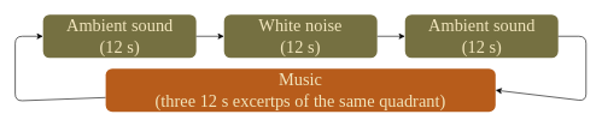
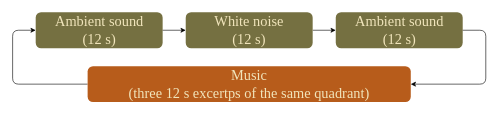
- <mxCell id="9" value="&lt;font style=&quot;font-size: 24px;&quot;&gt;Music&lt;br style=&quot;&quot;&gt;(three 12 s excertps of the same quadrant)&lt;/font&gt;" style="rounded=1;whiteSpace=wrap;html=1;fontSize=14;fillColor=#B75C1B;strokeColor=none;fontColor=#F1E5BC;fontStyle=0;fontFamily=Cabin;fontSource=https%3A%2F%2Ffonts.googleapis.com%2Fcss%3Ffamily%3DCabin;container=0;" parent="2" vertex="1"><mxGeometry x="125.244" y="75" width="539.512" height="60" as="geometry" /></mxCell>
+ <mxCell id="9" value="&lt;font style=&quot;font-size: 24px;&quot;&gt;Music&lt;br style=&quot;&quot;&gt;(three 12 s excertps of the same quadrant)&lt;/font&gt;" style="rounded=1;whiteSpace=wrap;html=1;fontSize=14;fillColor=#B75C1B;strokeColor=none;fontColor=#F1E5BC;fontStyle=0;fontFamily=Cabin;fontSource=https%3A%2F%2Ffonts.googleapis.com%2Fcss%3Ffamily%3DCabin;container=0;" parent="2" vertex="1"><mxGeometry x="125.244" y="90" width="539.512" height="60" as="geometry" /></mxCell>
